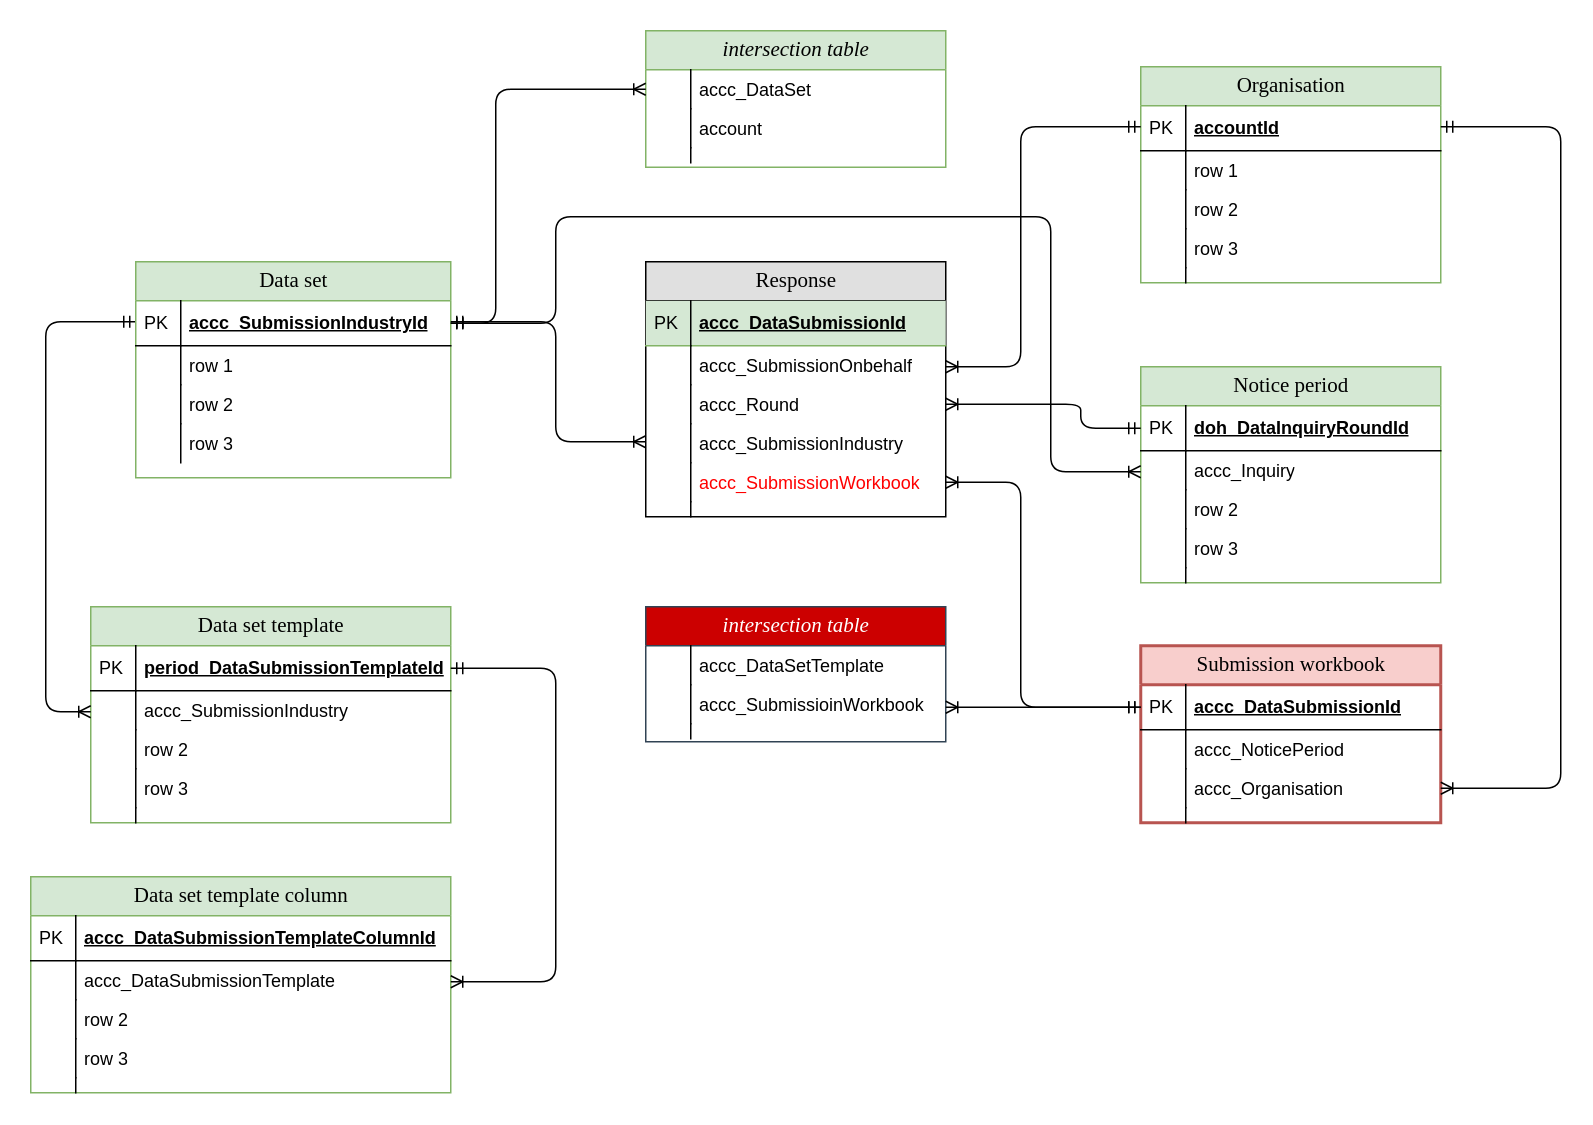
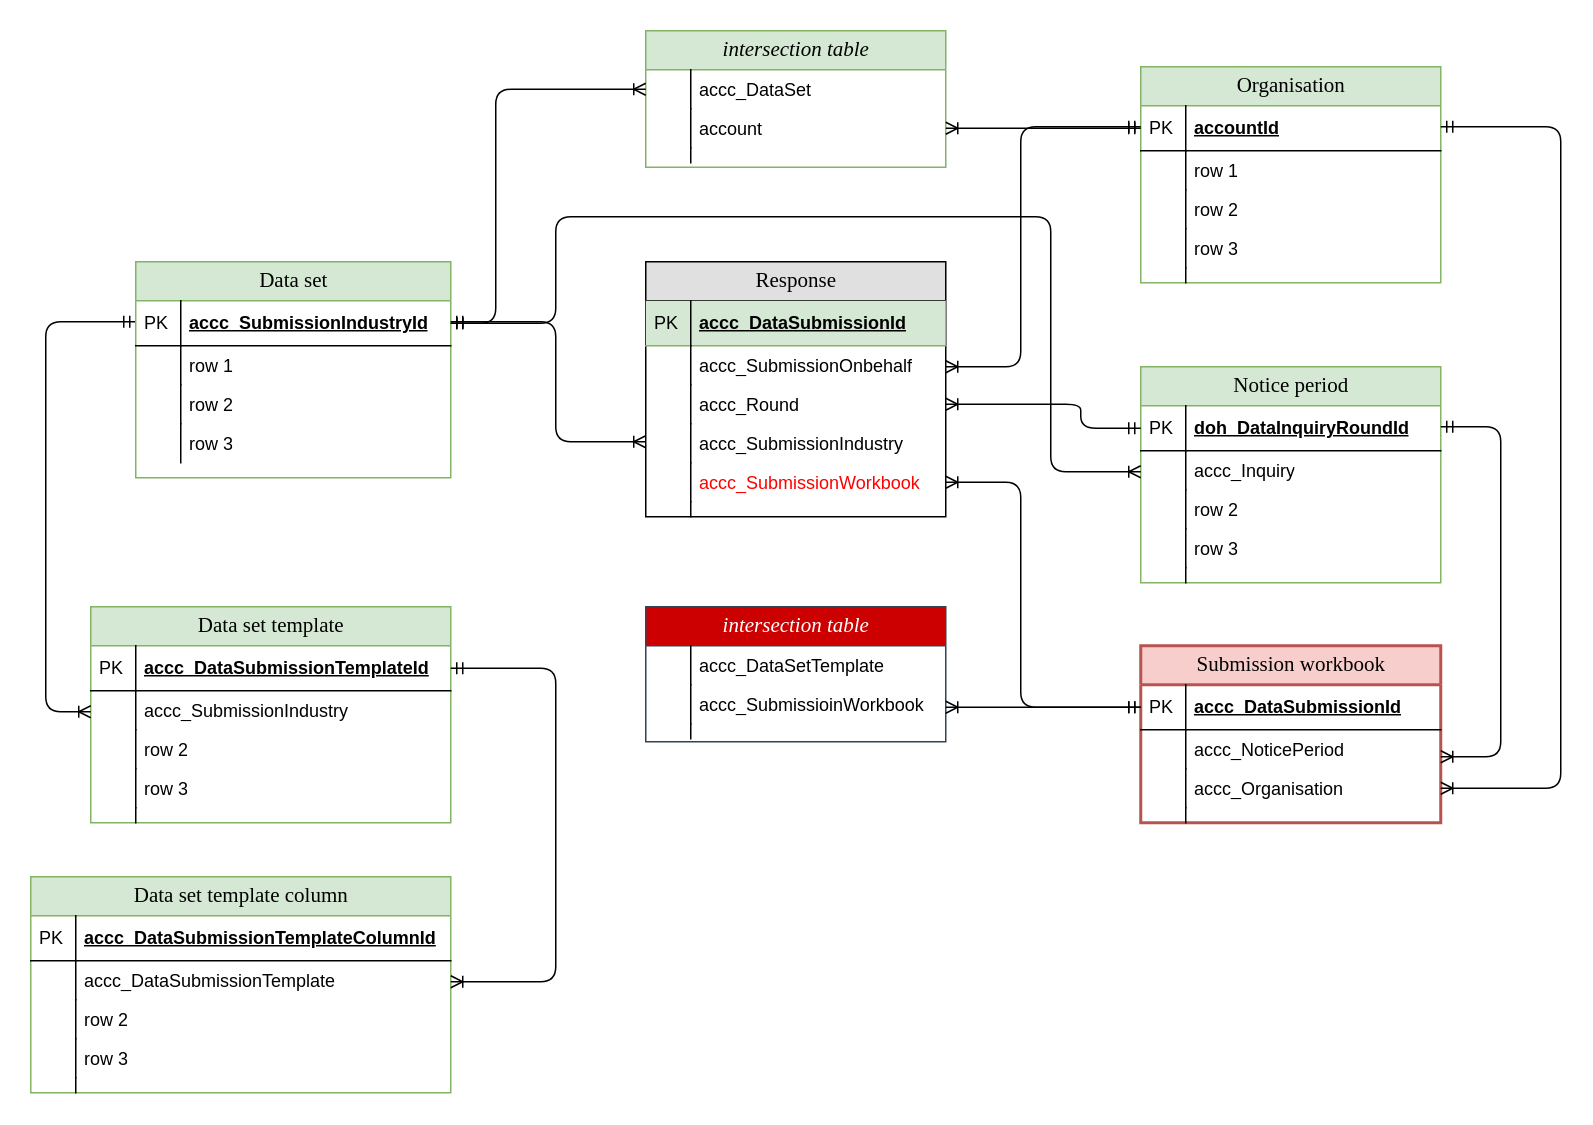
+ <mxCell id="102" value="" style="edgeStyle=orthogonalEdgeStyle;html=1;endArrow=ERoneToMany;startArrow=ERmandOne;labelBackgroundColor=none;fontFamily=Verdana;fontSize=14;" parent="1" source="48" target="97" edge="1"><mxGeometry width="100" height="100" relative="1" as="geometry"><mxPoint x="310" y="225" as="sourcePoint" /><mxPoint x="440" y="64" as="targetPoint" /><Array as="points" /></mxGeometry></mxCell>
+ <mxCell id="92" value="" style="edgeStyle=orthogonalEdgeStyle;html=1;endArrow=ERoneToMany;startArrow=ERmandOne;labelBackgroundColor=none;fontFamily=Verdana;fontSize=14;" parent="1" source="59" target="76" edge="1"><mxGeometry width="100" height="100" relative="1" as="geometry"><mxPoint x="970" y="104" as="sourcePoint" /><mxPoint x="970" y="509" as="targetPoint" /><Array as="points"><mxPoint x="1000" y="284" /><mxPoint x="1000" y="504" /></Array></mxGeometry></mxCell>
- <mxCell id="3" value="period_DataSubmissionTemplateId" style="shape=partialRectangle;top=0;left=0;right=0;bottom=1;html=1;align=left;verticalAlign=middle;fillColor=none;spacingLeft=34;spacingRight=4;whiteSpace=wrap;overflow=hidden;rotatable=0;points=[[0,0.5],[1,0.5]];portConstraint=eastwest;dropTarget=0;fontStyle=5;" parent="2" vertex="1"><mxGeometry y="26" width="240" height="30" as="geometry" /></mxCell>
+ <mxCell id="3" value="accc_DataSubmissionTemplateId" style="shape=partialRectangle;top=0;left=0;right=0;bottom=1;html=1;align=left;verticalAlign=middle;fillColor=none;spacingLeft=34;spacingRight=4;whiteSpace=wrap;overflow=hidden;rotatable=0;points=[[0,0.5],[1,0.5]];portConstraint=eastwest;dropTarget=0;fontStyle=5;" parent="2" vertex="1"><mxGeometry y="26" width="240" height="30" as="geometry" /></mxCell>
